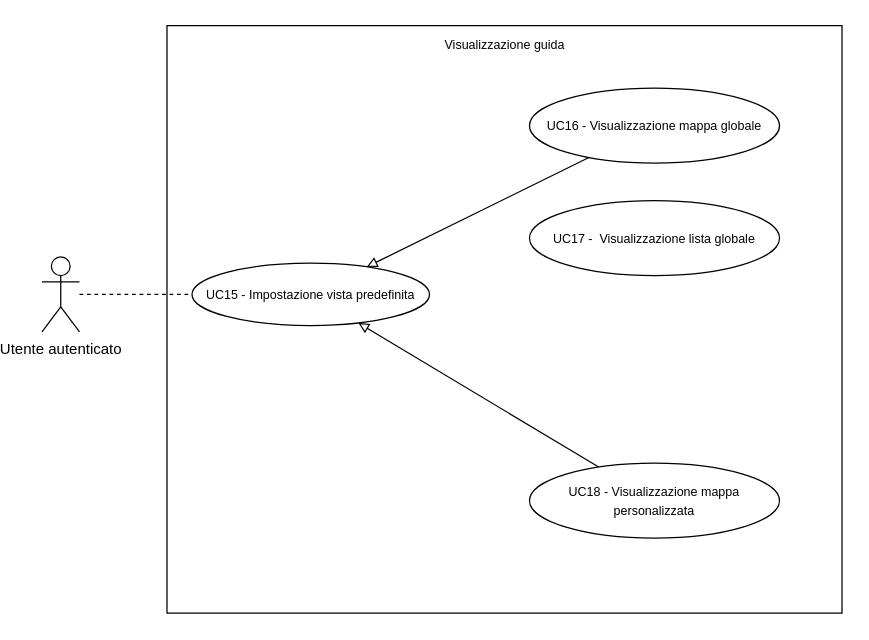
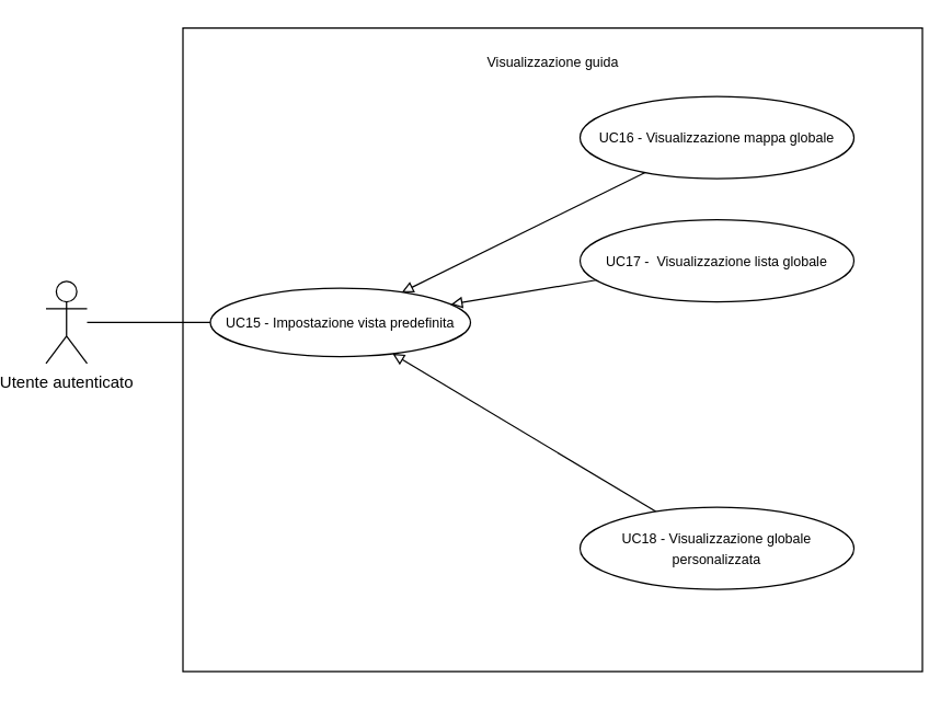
- <mxCell id="6" value="Visualizzazione guida" style="text;html=1;strokeColor=none;fillColor=none;align=center;verticalAlign=middle;whiteSpace=wrap;rounded=0;fontSize=10;" parent="1" vertex="1"><mxGeometry x="287.5" y="20" width="205" height="30" as="geometry" /></mxCell>
+ <mxCell id="6" value="Visualizzazione guida" style="text;html=1;strokeColor=none;fillColor=none;align=center;verticalAlign=middle;whiteSpace=wrap;rounded=0;fontSize=10;" parent="1" vertex="1"><mxGeometry x="287.5" y="30" width="205" height="30" as="geometry" /></mxCell>
+ <mxCell id="9" style="edgeStyle=none;rounded=0;orthogonalLoop=1;jettySize=auto;html=1;endArrow=block;endFill=0;" parent="1" source="10" target="5" edge="1"><mxGeometry relative="1" as="geometry" /></mxCell>
- <mxCell id="3" style="rounded=0;orthogonalLoop=1;jettySize=auto;html=1;fontFamily=Helvetica;fontSize=10;endArrow=none;endFill=0;entryX=0;entryY=0.5;entryDx=0;entryDy=0;dashed=1;" parent="1" source="4" target="5" edge="1"><mxGeometry relative="1" as="geometry"><mxPoint x="190" y="160" as="targetPoint" /></mxGeometry></mxCell>
+ <mxCell id="3" style="rounded=0;orthogonalLoop=1;jettySize=auto;html=1;fontFamily=Helvetica;fontSize=10;endArrow=none;endFill=0;entryX=0;entryY=0.5;entryDx=0;entryDy=0;" parent="1" source="4" target="5" edge="1"><mxGeometry relative="1" as="geometry"><mxPoint x="190" y="160" as="targetPoint" /></mxGeometry></mxCell>
- <mxCell id="12" value="&lt;span style=&quot;font-size: 10px;&quot;&gt;UC18 -&amp;nbsp;Visualizzazione mappa personalizzata&lt;/span&gt;" style="ellipse;whiteSpace=wrap;html=1;" vertex="1" parent="1"><mxGeometry x="410" y="370" width="200" height="60" as="geometry" /></mxCell>
+ <mxCell id="12" value="&lt;span style=&quot;font-size: 10px;&quot;&gt;UC18 -&amp;nbsp;Visualizzazione globale personalizzata&lt;/span&gt;" style="ellipse;whiteSpace=wrap;html=1;" vertex="1" parent="1"><mxGeometry x="410" y="370" width="200" height="60" as="geometry" /></mxCell>
